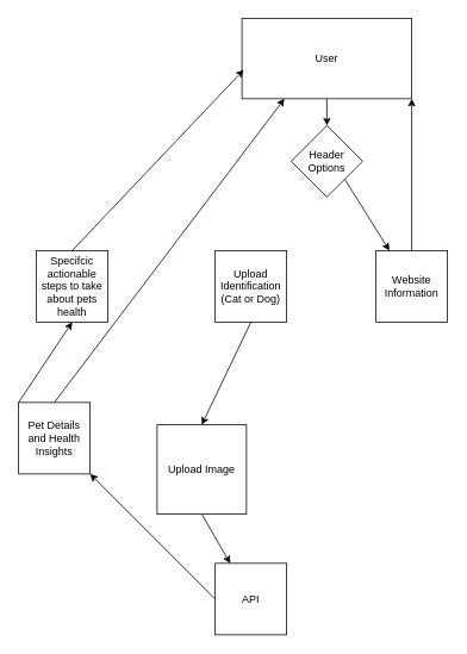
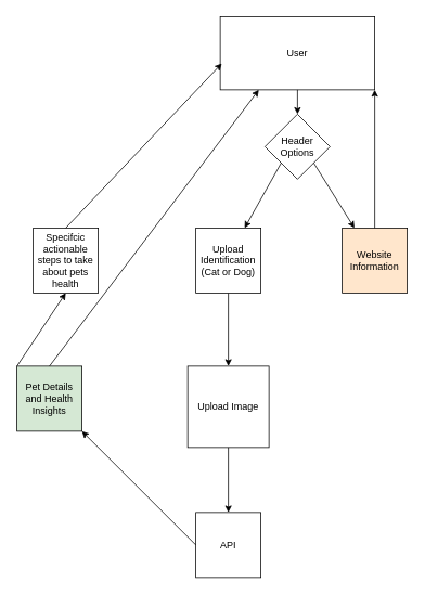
+ <mxCell id="16" value="" style="endArrow=classic;html=1;rounded=0;exitX=0;exitY=1;exitDx=0;exitDy=0;entryX=0.75;entryY=0;entryDx=0;entryDy=0;" edge="1" parent="1" source="11" target="15"><mxGeometry width="50" height="50" relative="1" as="geometry"><mxPoint x="630" y="450" as="sourcePoint" /><mxPoint x="680" y="400" as="targetPoint" /></mxGeometry></mxCell>
- <mxCell id="12" value="Website Information" style="whiteSpace=wrap;html=1;aspect=fixed;" vertex="1" parent="1"><mxGeometry x="420" y="280" width="80" height="80" as="geometry" /></mxCell>
+ <mxCell id="12" value="Website Information" style="whiteSpace=wrap;html=1;aspect=fixed;fillColor=#ffe6cc;" vertex="1" parent="1"><mxGeometry x="420" y="280" width="80" height="80" as="geometry" /></mxCell>
- <mxCell id="7" value="Pet Details and Health Insights" style="whiteSpace=wrap;html=1;aspect=fixed;" vertex="1" parent="1"><mxGeometry x="20" y="450" width="80" height="80" as="geometry" /></mxCell>
+ <mxCell id="7" value="Pet Details and Health Insights" style="whiteSpace=wrap;html=1;aspect=fixed;fillColor=#d5e8d4;" vertex="1" parent="1"><mxGeometry x="20" y="450" width="80" height="80" as="geometry" /></mxCell>
- <mxCell id="2" value="Upload Image" style="whiteSpace=wrap;html=1;aspect=fixed;" vertex="1" parent="1"><mxGeometry x="175" y="475" width="100" height="100" as="geometry" /></mxCell>
+ <mxCell id="2" value="Upload Image" style="whiteSpace=wrap;html=1;aspect=fixed;" vertex="1" parent="1"><mxGeometry x="230" y="450" width="100" height="100" as="geometry" /></mxCell>
